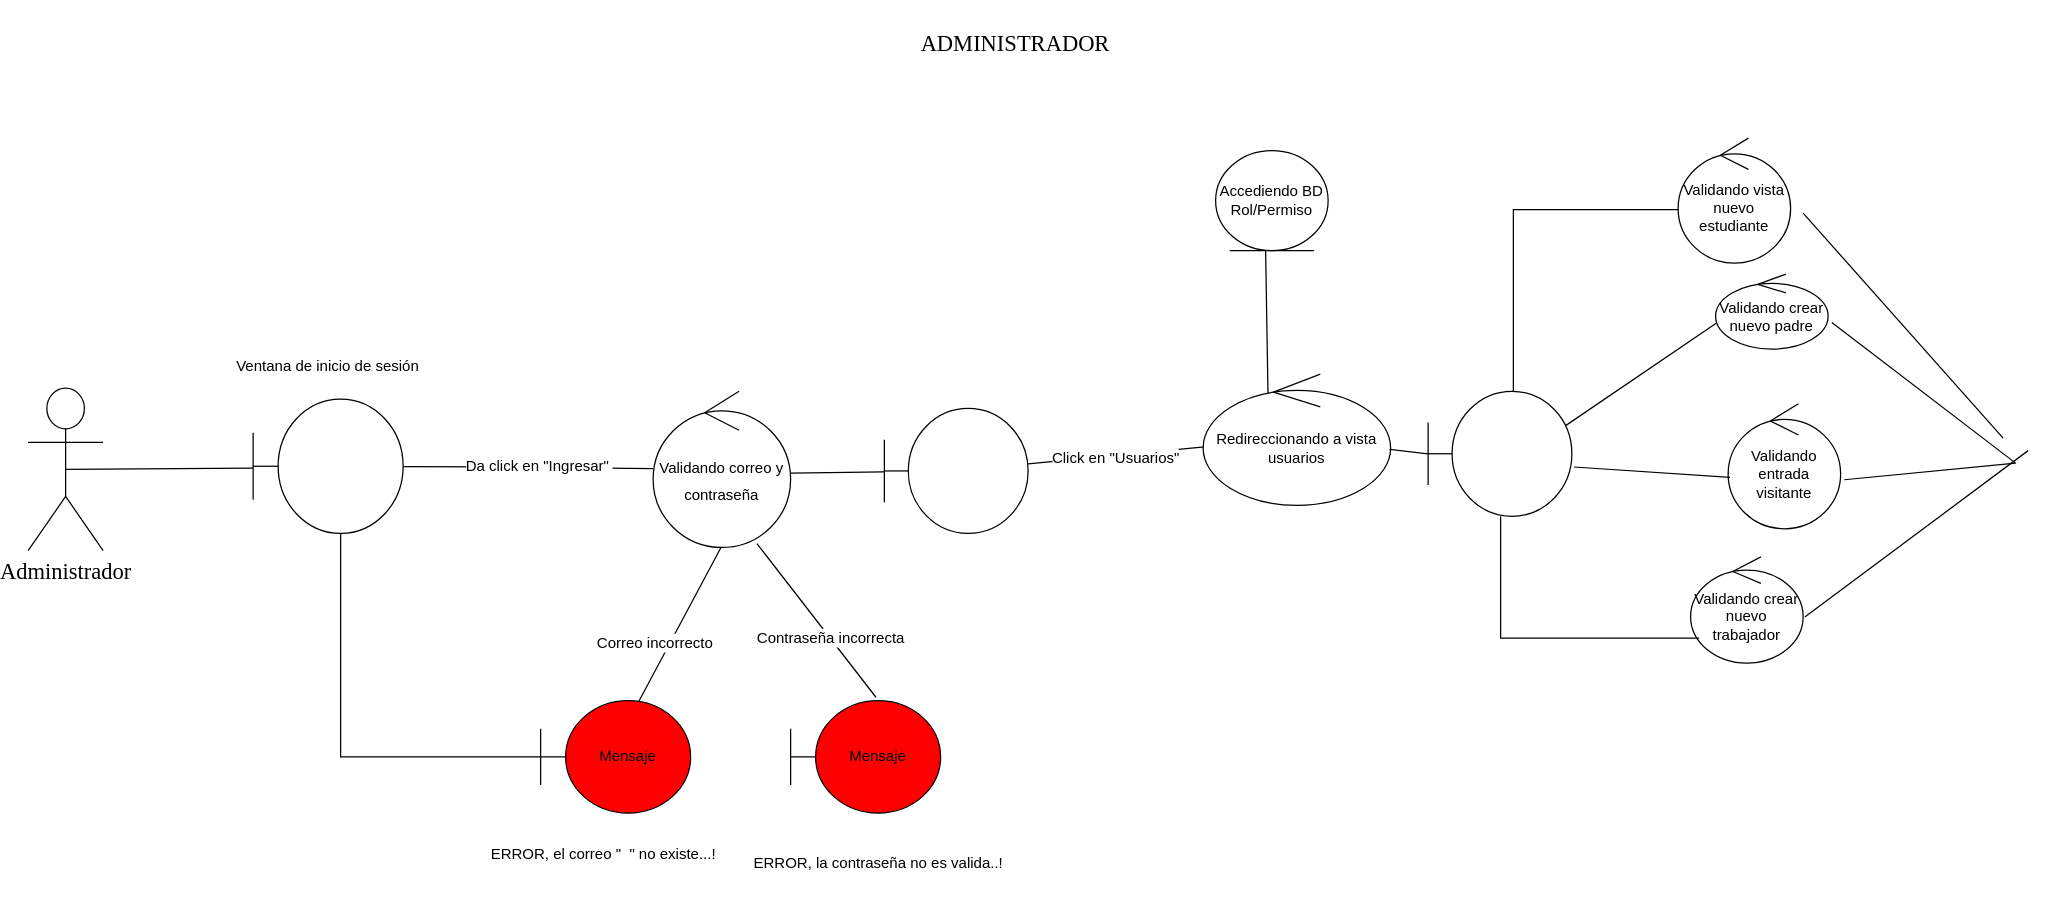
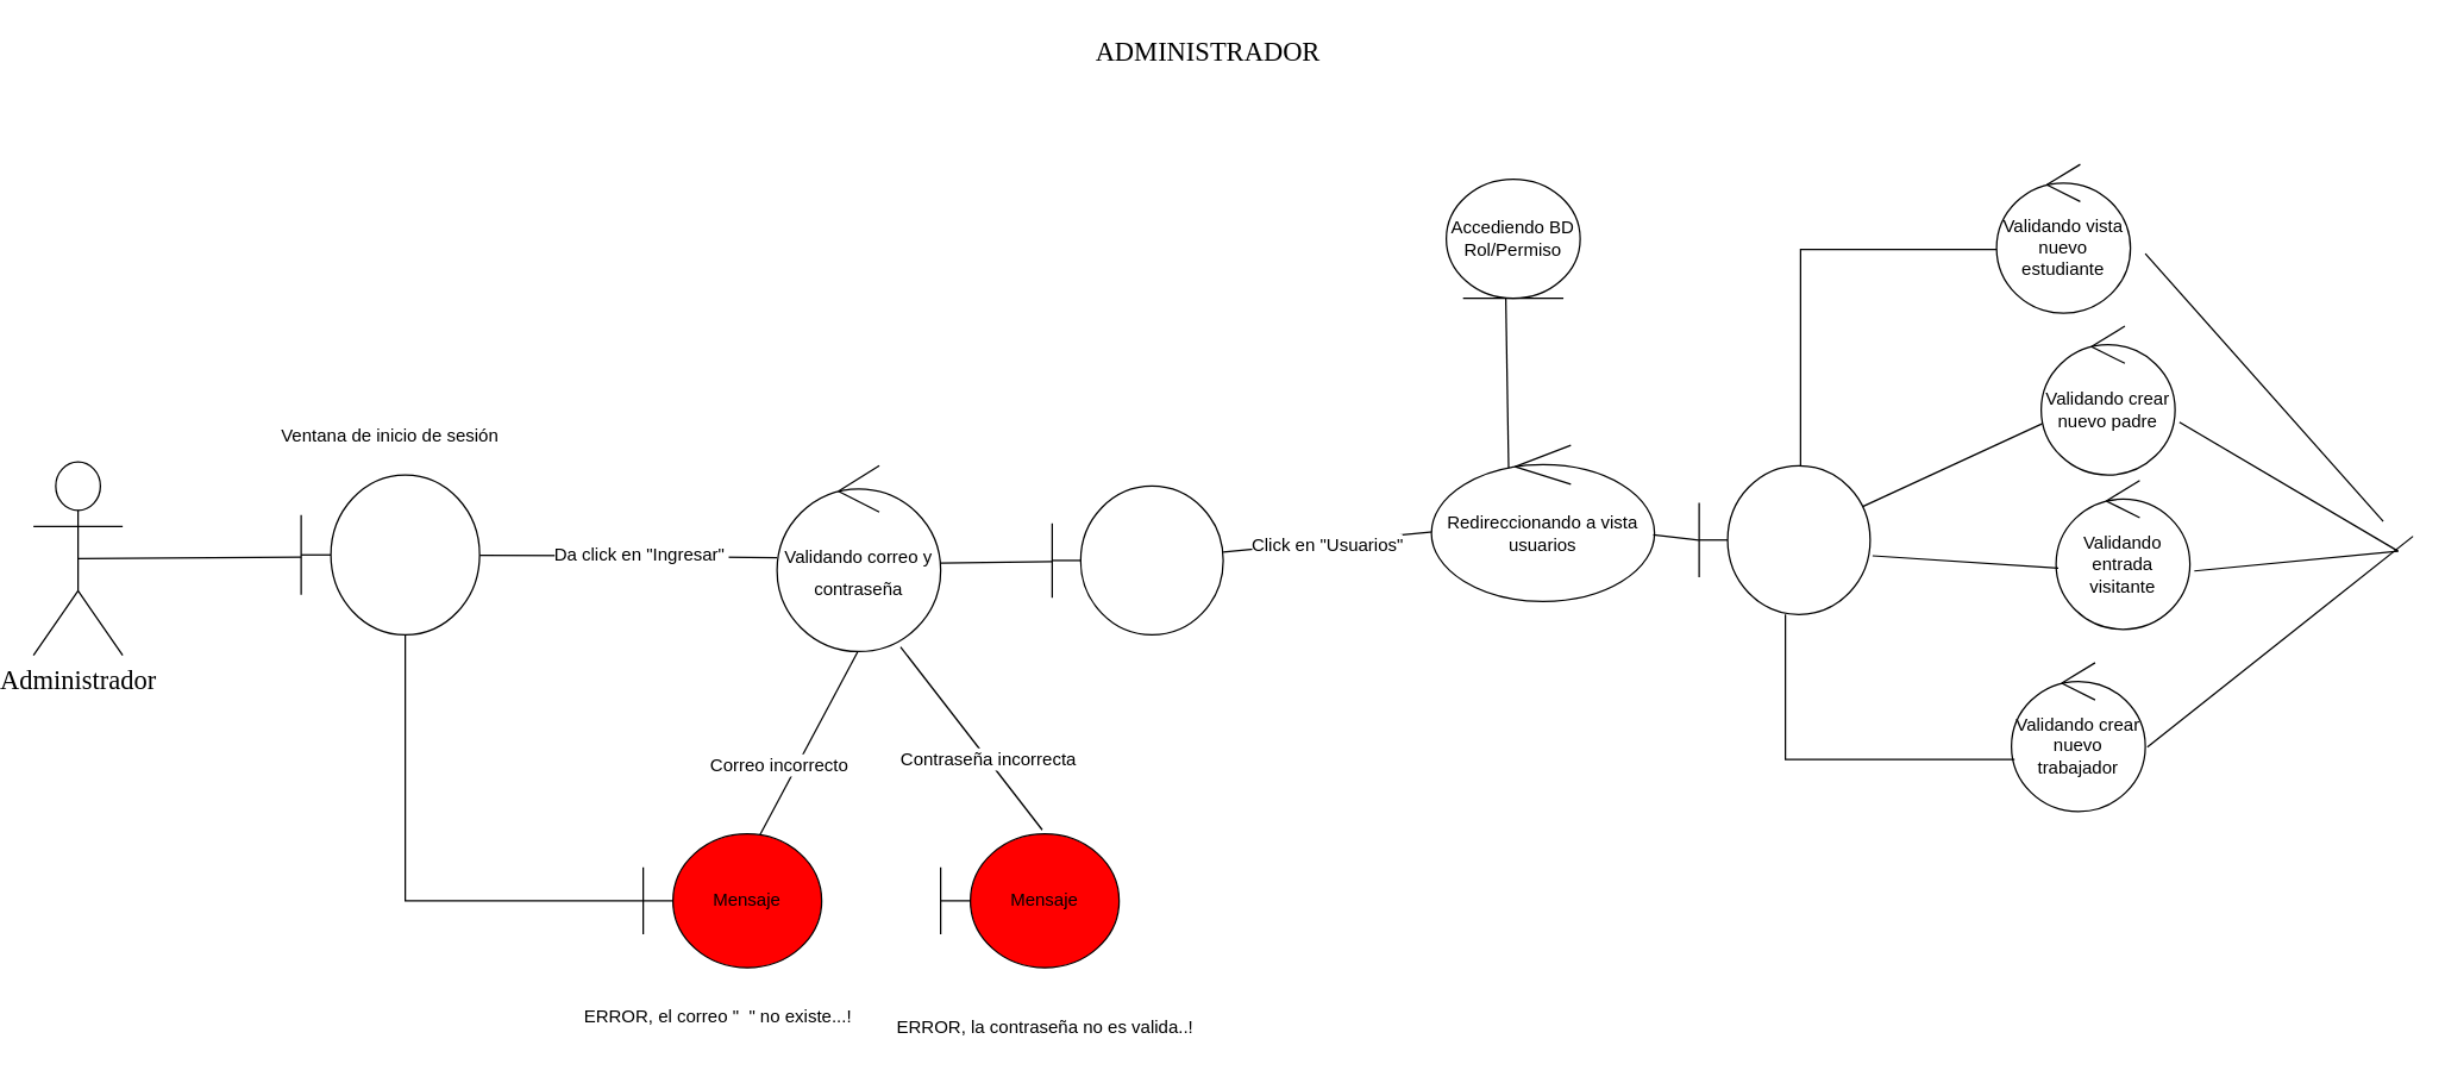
- <mxCell id="31" value="Validando crear nuevo padre" style="ellipse;shape=umlControl;whiteSpace=wrap;html=1;fontFamily=Helvetica;fontSize=12;" vertex="1" parent="1"><mxGeometry x="1370" y="218.75" width="90" height="60" as="geometry" /></mxCell>
+ <mxCell id="31" value="Validando crear nuevo padre" style="ellipse;shape=umlControl;whiteSpace=wrap;html=1;fontFamily=Helvetica;fontSize=12;" vertex="1" parent="1"><mxGeometry x="1370" y="218.75" width="90" height="100" as="geometry" /></mxCell>
- <mxCell id="34" value="Validando crear nuevo trabajador" style="ellipse;shape=umlControl;whiteSpace=wrap;html=1;fontFamily=Helvetica;fontSize=12;" vertex="1" parent="1"><mxGeometry x="1350" y="445" width="90" height="85" as="geometry" /></mxCell>
+ <mxCell id="34" value="Validando crear nuevo trabajador" style="ellipse;shape=umlControl;whiteSpace=wrap;html=1;fontFamily=Helvetica;fontSize=12;" vertex="1" parent="1"><mxGeometry x="1350" y="445" width="90" height="100" as="geometry" /></mxCell>
